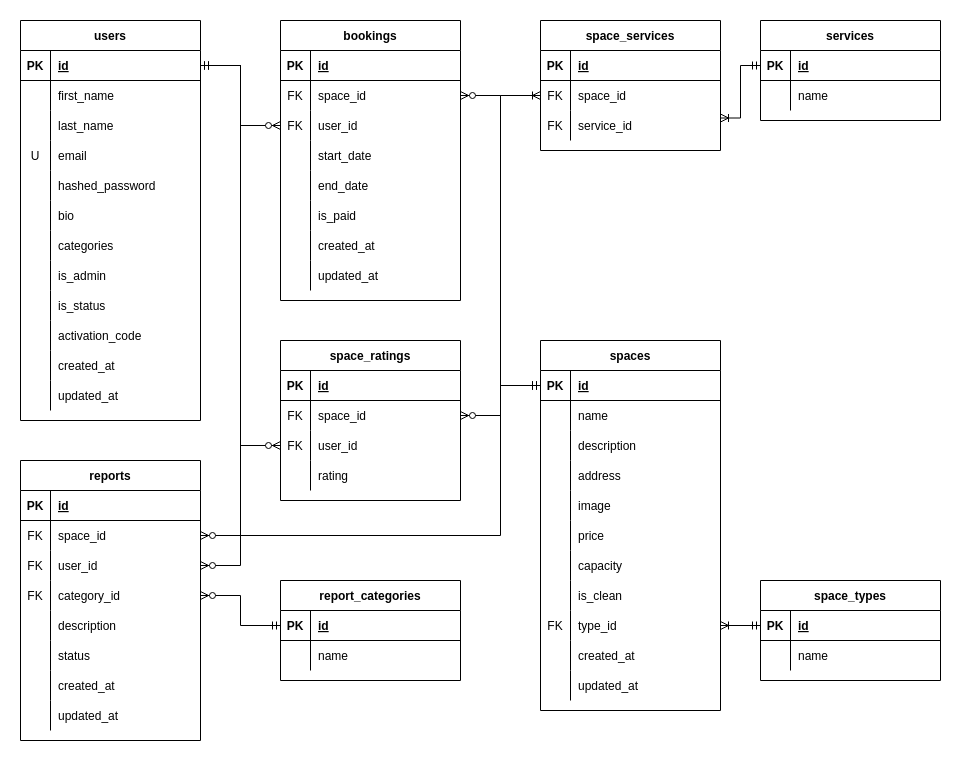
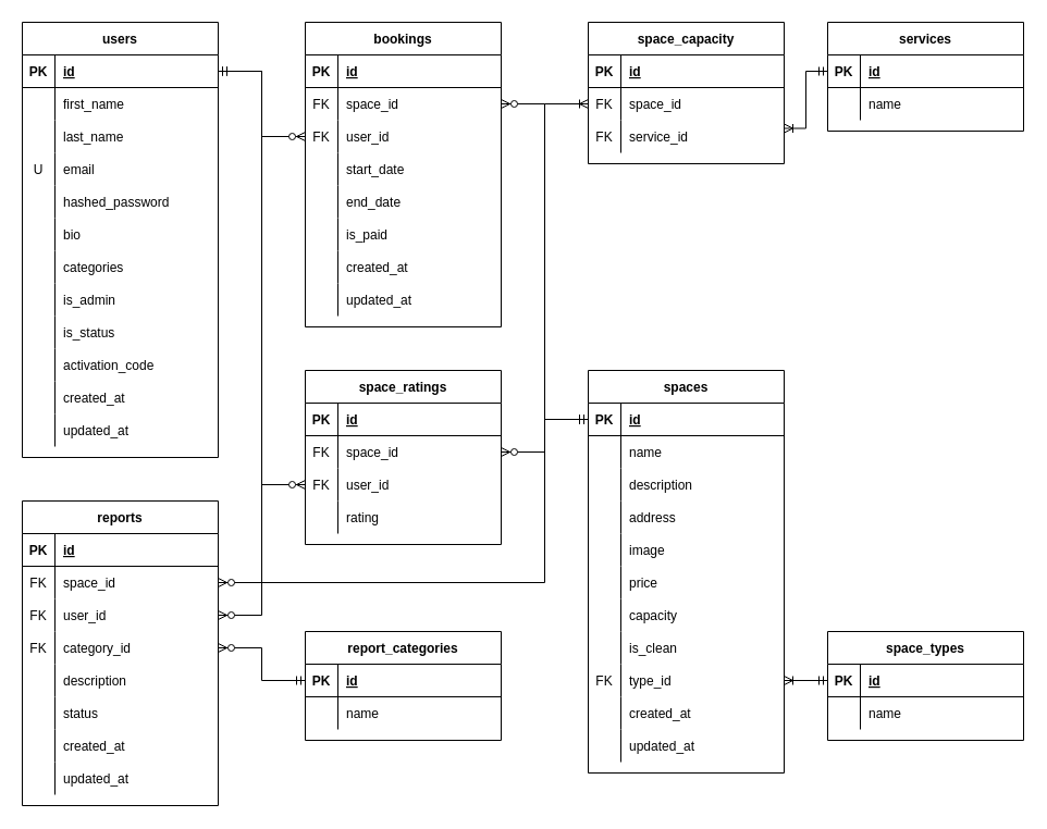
- <mxCell id="123" value="space_services" style="shape=table;startSize=30;container=1;collapsible=1;childLayout=tableLayout;fixedRows=1;rowLines=0;fontStyle=1;align=center;resizeLast=1;" parent="1" vertex="1"><mxGeometry x="540" width="180" height="130" as="geometry" y="20" /></mxCell>
+ <mxCell id="123" value="space_capacity" style="shape=table;startSize=30;container=1;collapsible=1;childLayout=tableLayout;fixedRows=1;rowLines=0;fontStyle=1;align=center;resizeLast=1;" parent="1" vertex="1"><mxGeometry x="540" width="180" height="130" as="geometry" y="20" /></mxCell>
